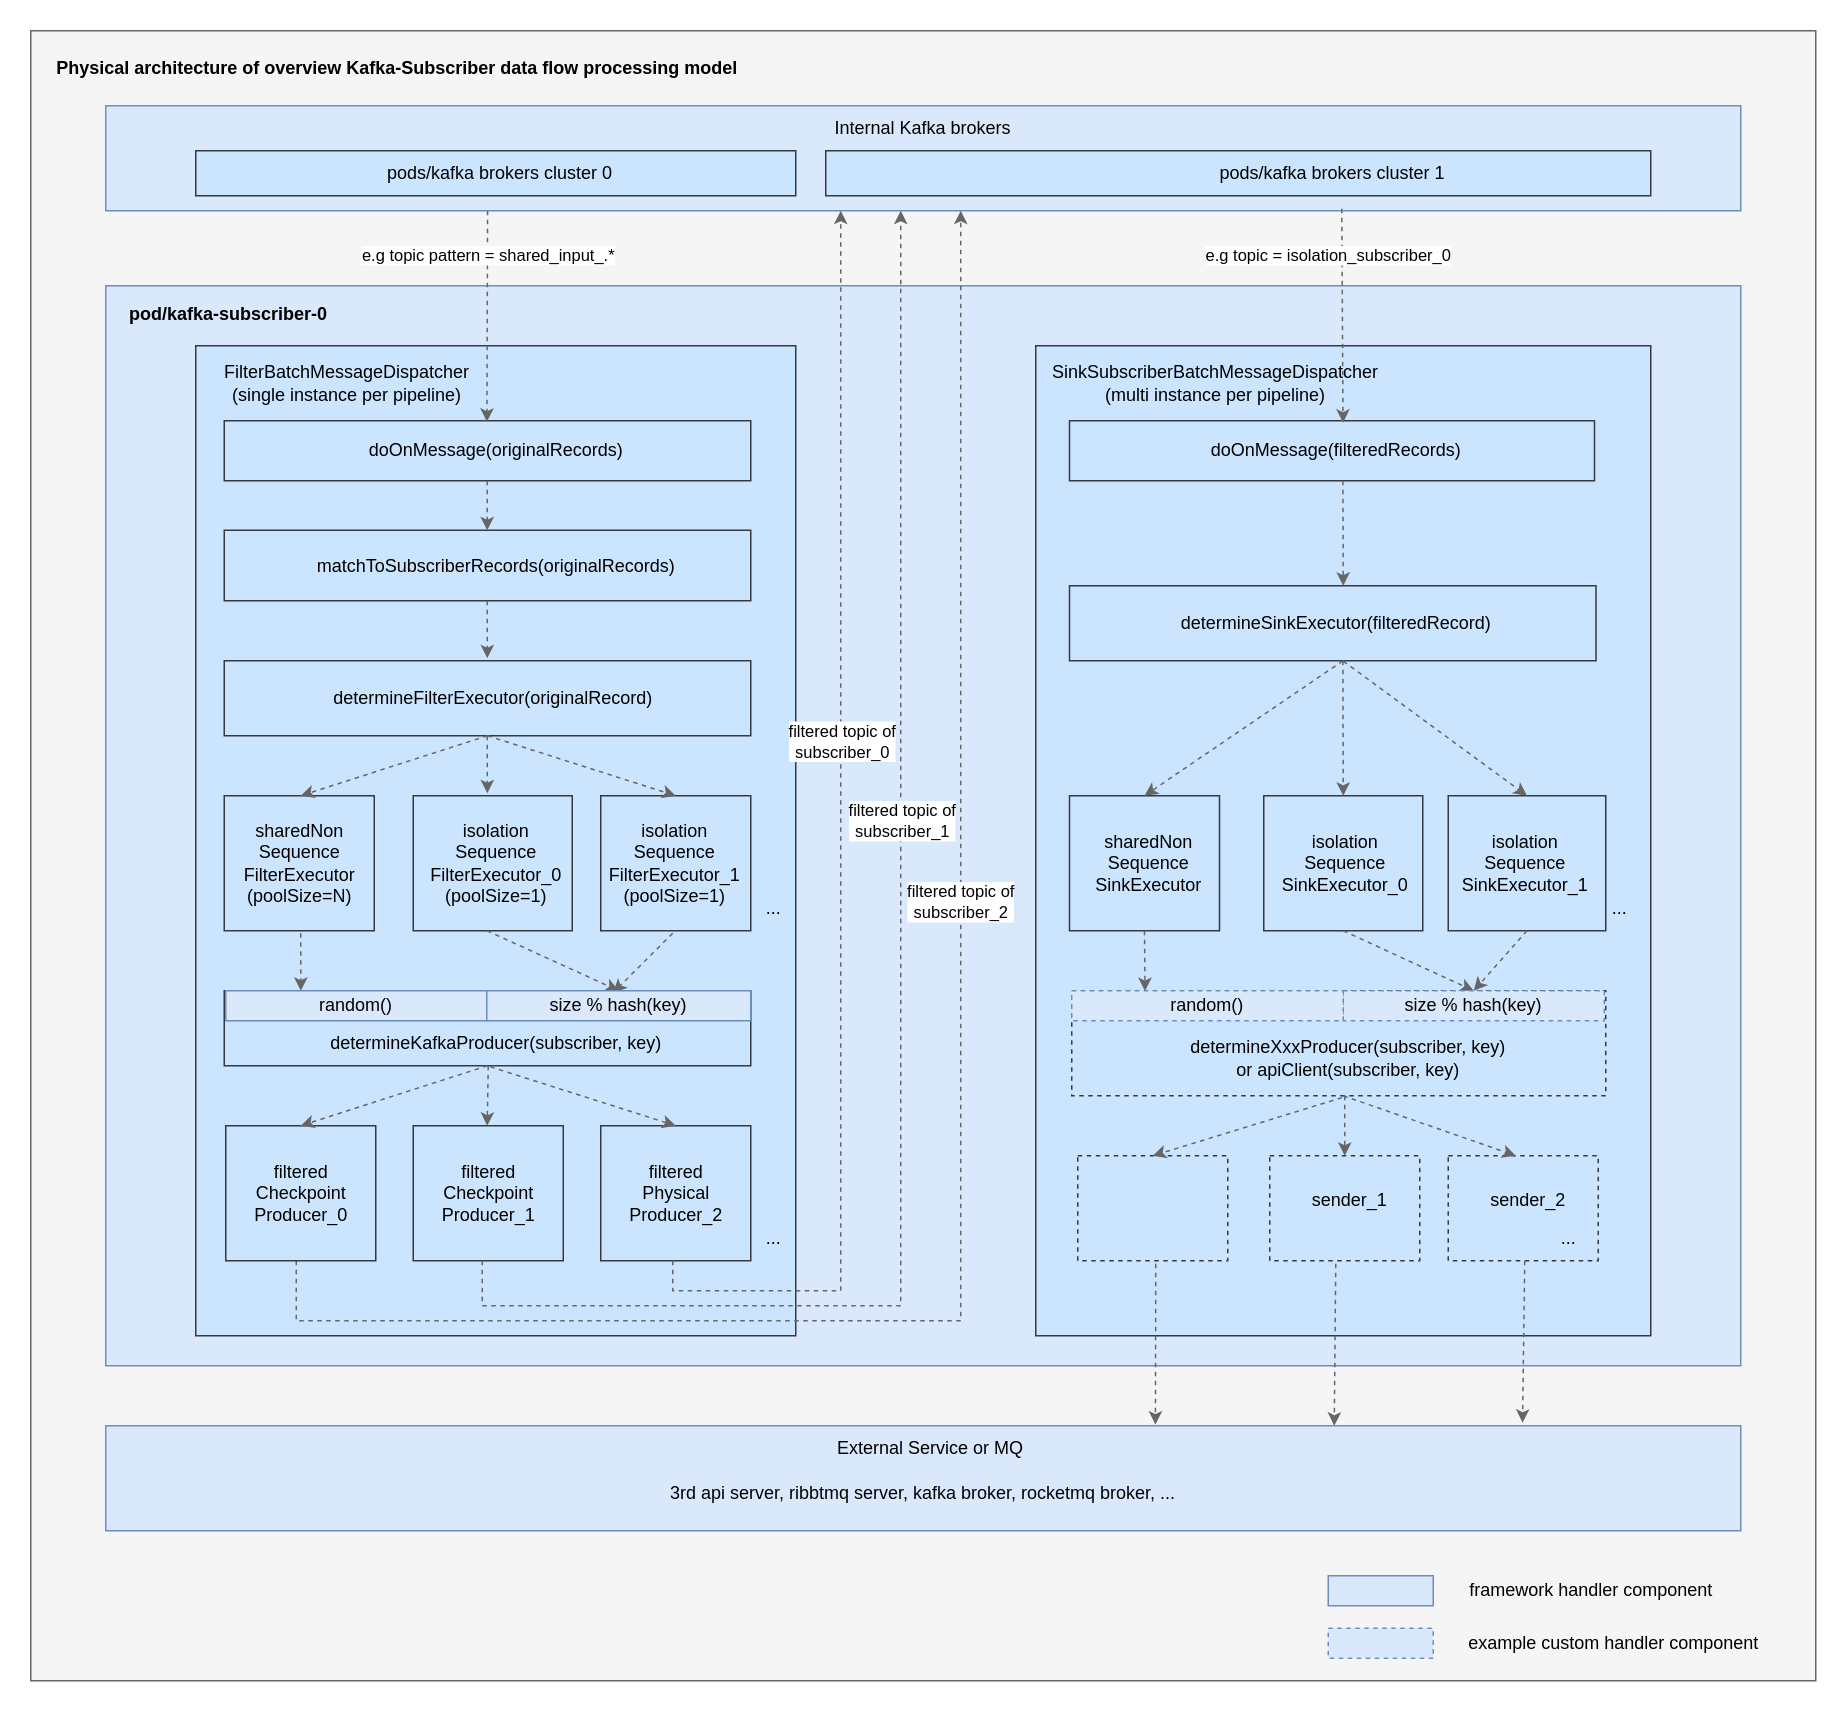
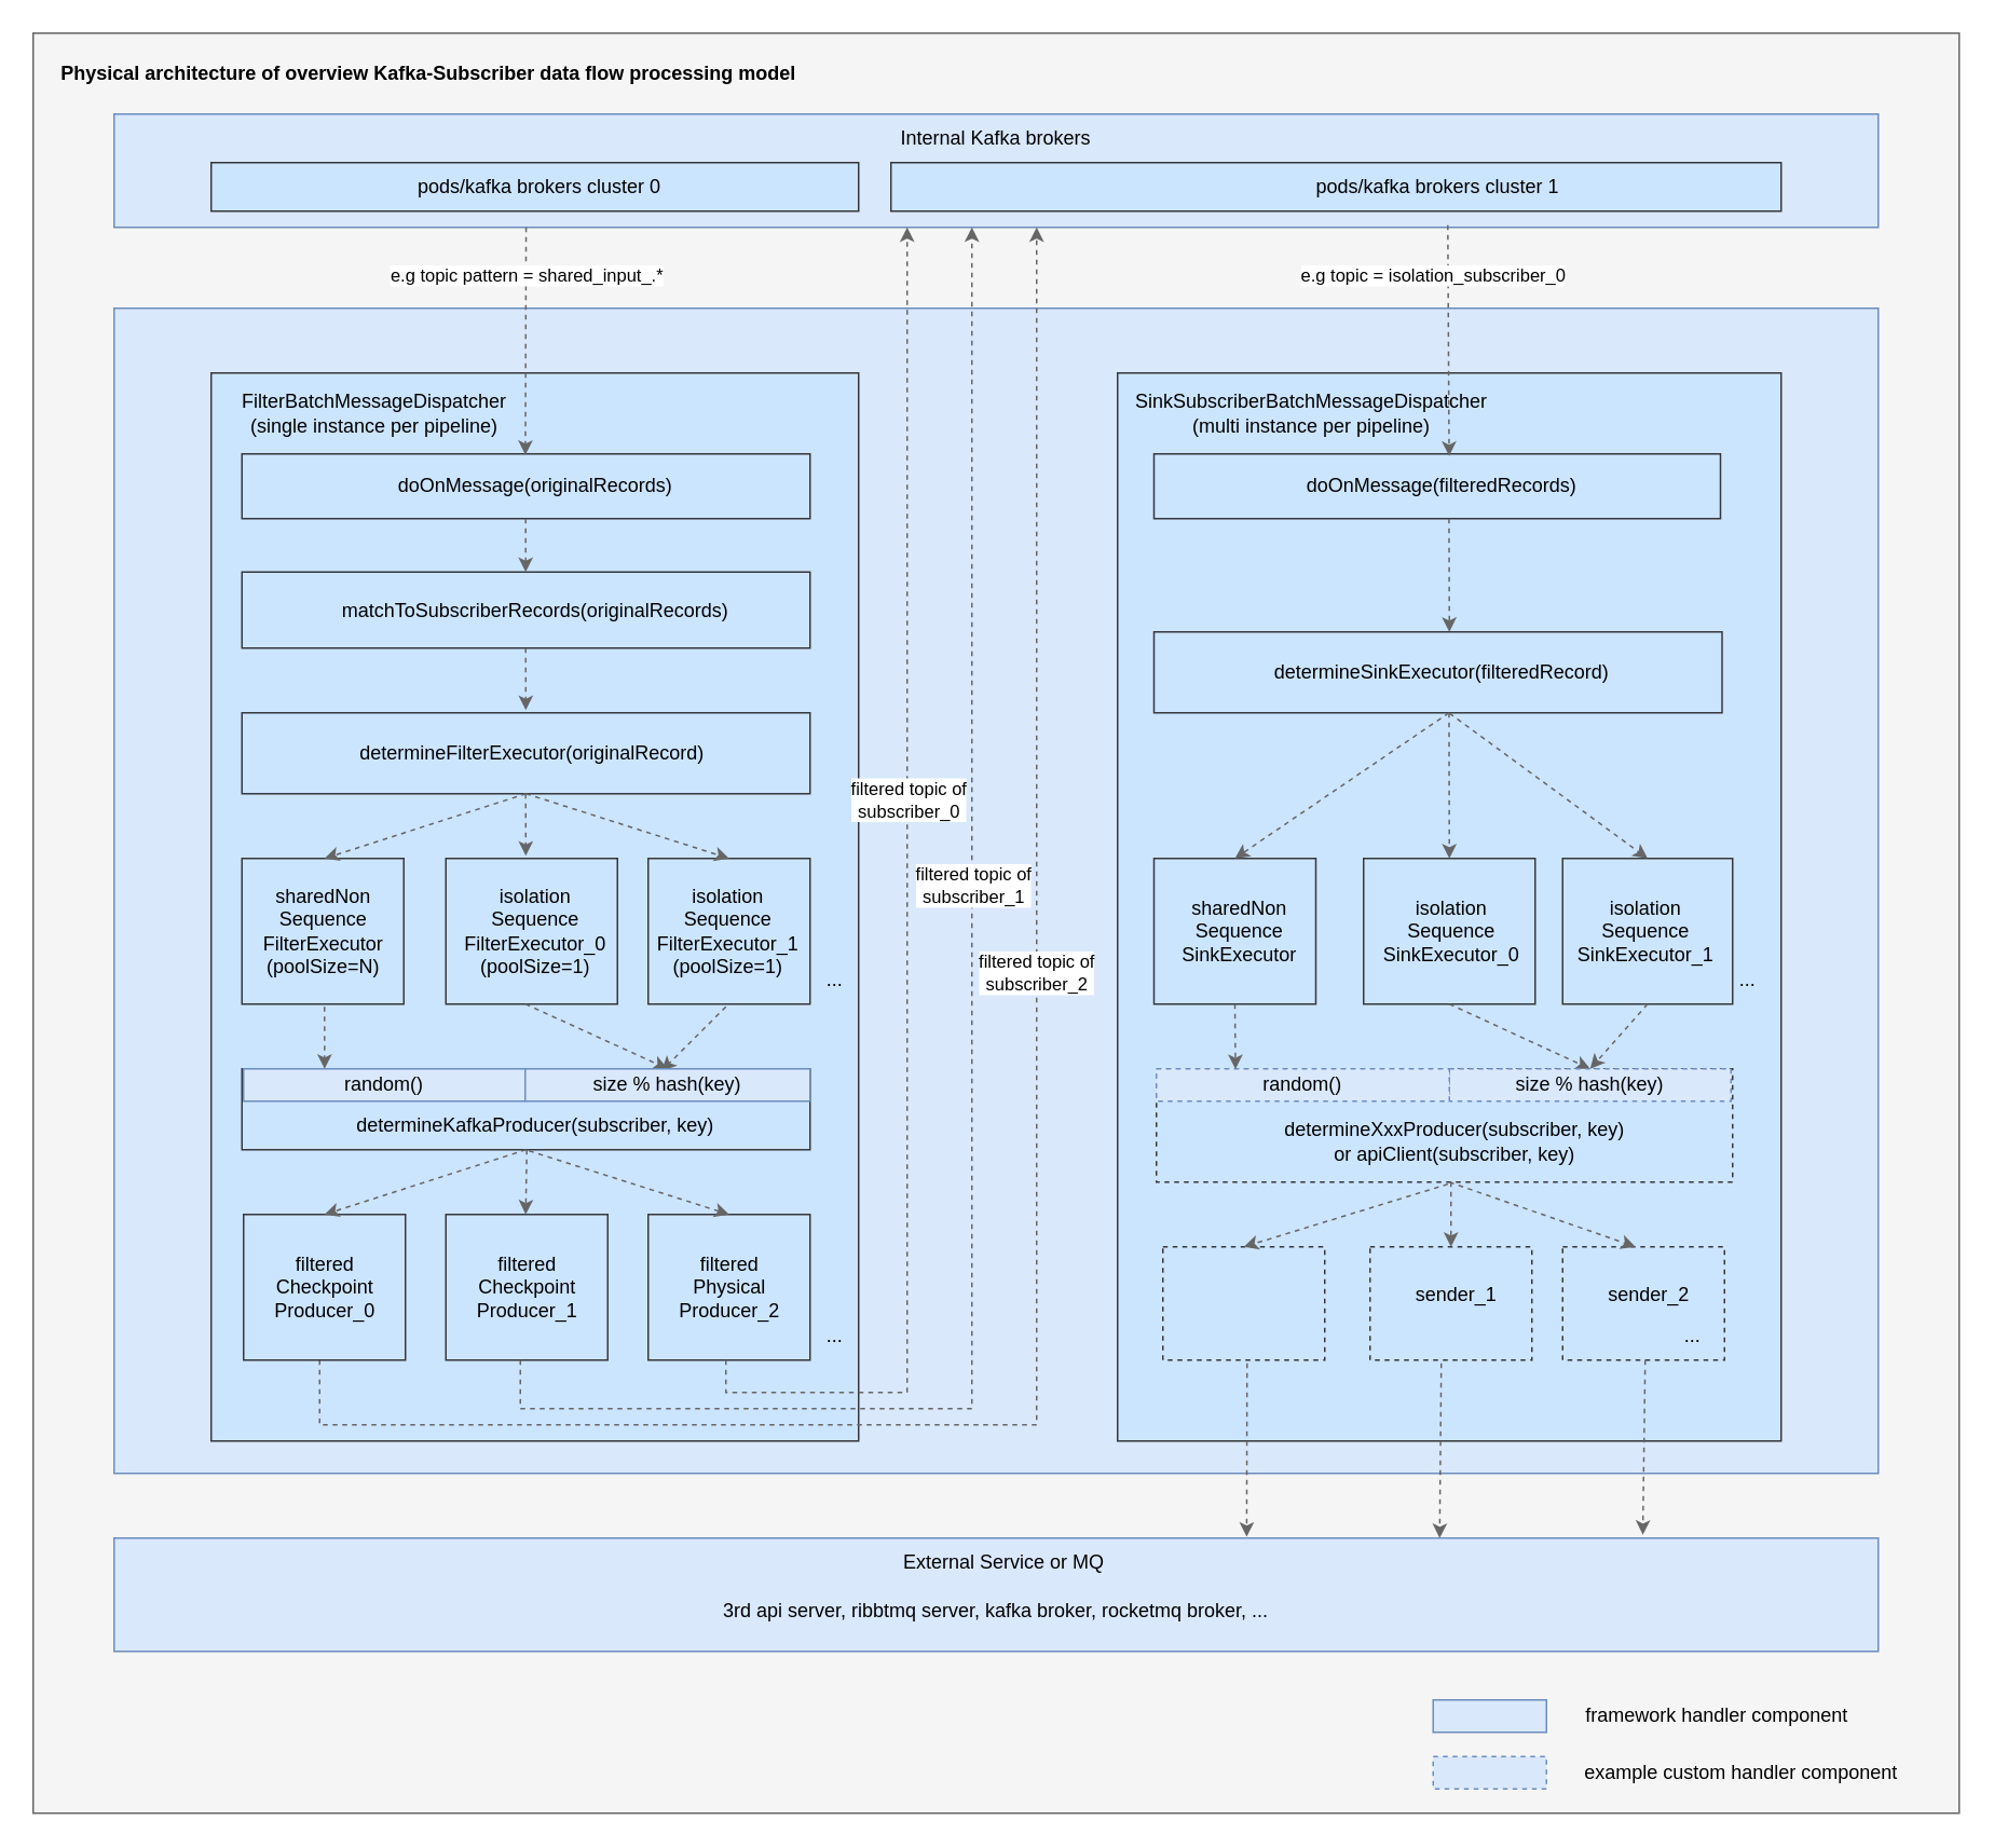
- <mxCell id="7" value="pod/kafka-subscriber-0" style="text;html=1;strokeColor=none;fillColor=none;align=center;verticalAlign=middle;whiteSpace=wrap;rounded=0;fontStyle=1" parent="1" vertex="1"><mxGeometry x="76" y="194" width="152" height="30" as="geometry" /></mxCell>
